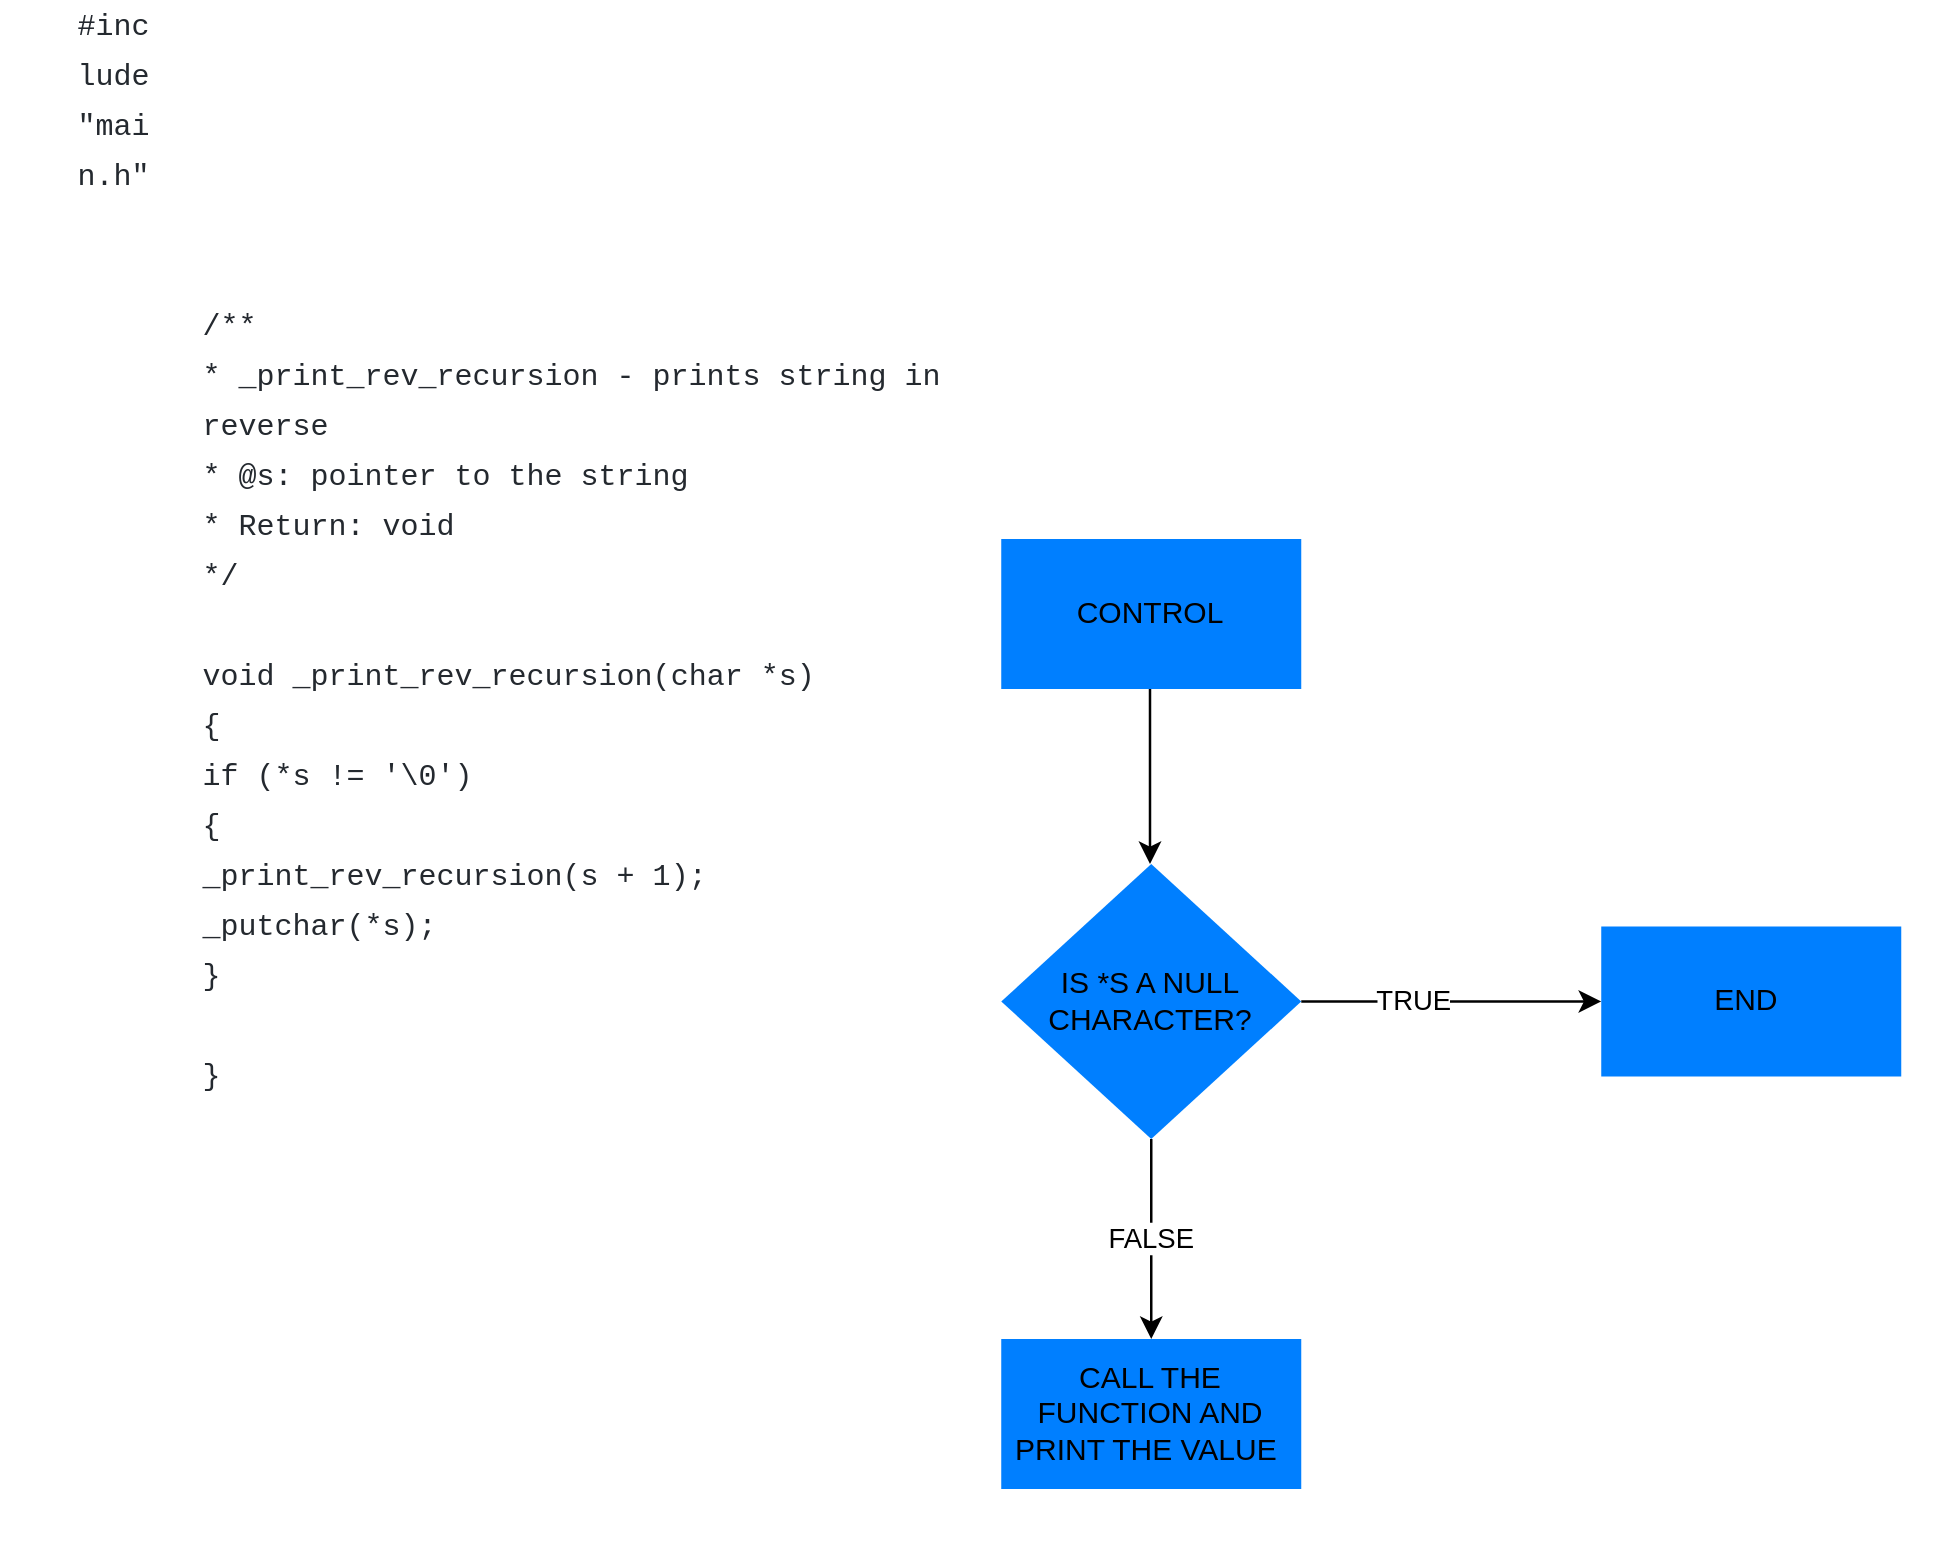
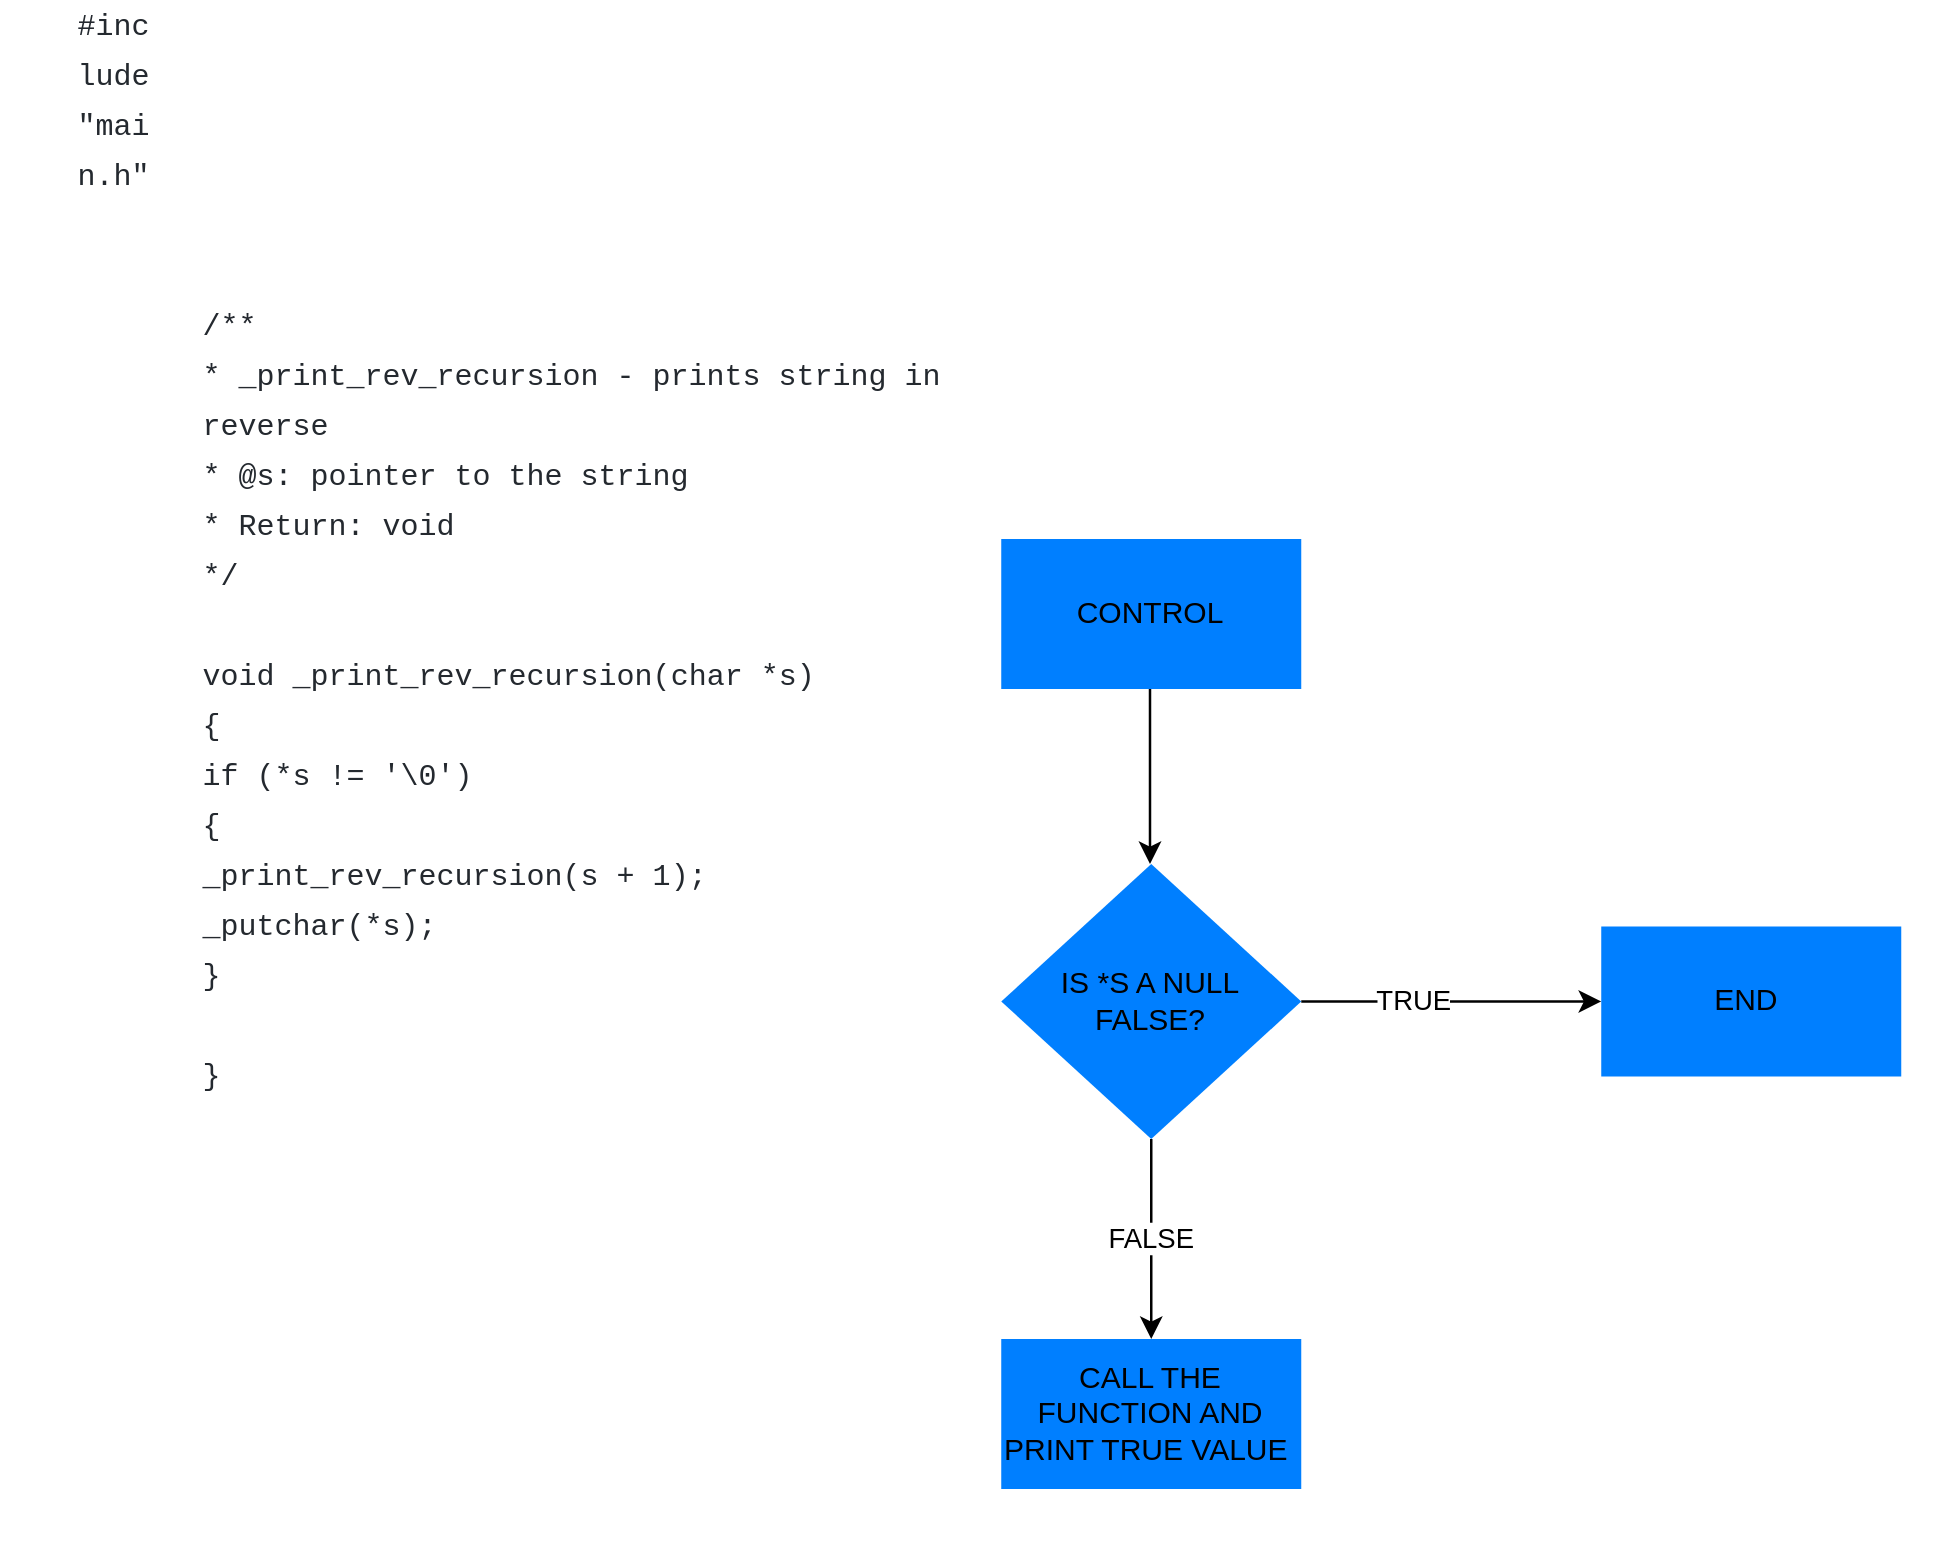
- <mxCell id="6" value="IS *S A NULL&lt;br&gt;CHARACTER?" style="rhombus;whiteSpace=wrap;html=1;strokeColor=#fffffff;fillColor=#007FFF;" vertex="1" parent="1"><mxGeometry x="400" y="330" width="120" height="110" as="geometry" /></mxCell>
+ <mxCell id="6" value="IS *S A NULL&lt;br&gt;FALSE?" style="rhombus;whiteSpace=wrap;html=1;strokeColor=#fffffff;fillColor=#007FFF;" vertex="1" parent="1"><mxGeometry x="400" y="330" width="120" height="110" as="geometry" /></mxCell>
- <mxCell id="7" value="CALL THE FUNCTION AND PRINT THE VALUE&amp;nbsp;" style="rounded=0;whiteSpace=wrap;html=1;strokeColor=#fffffff;fillColor=#007FFF;" vertex="1" parent="1"><mxGeometry x="400" y="520" width="120" height="60" as="geometry" /></mxCell>
+ <mxCell id="7" value="CALL THE FUNCTION AND PRINT TRUE VALUE&amp;nbsp;" style="rounded=0;whiteSpace=wrap;html=1;strokeColor=#fffffff;fillColor=#007FFF;" vertex="1" parent="1"><mxGeometry x="400" y="520" width="120" height="60" as="geometry" /></mxCell>
